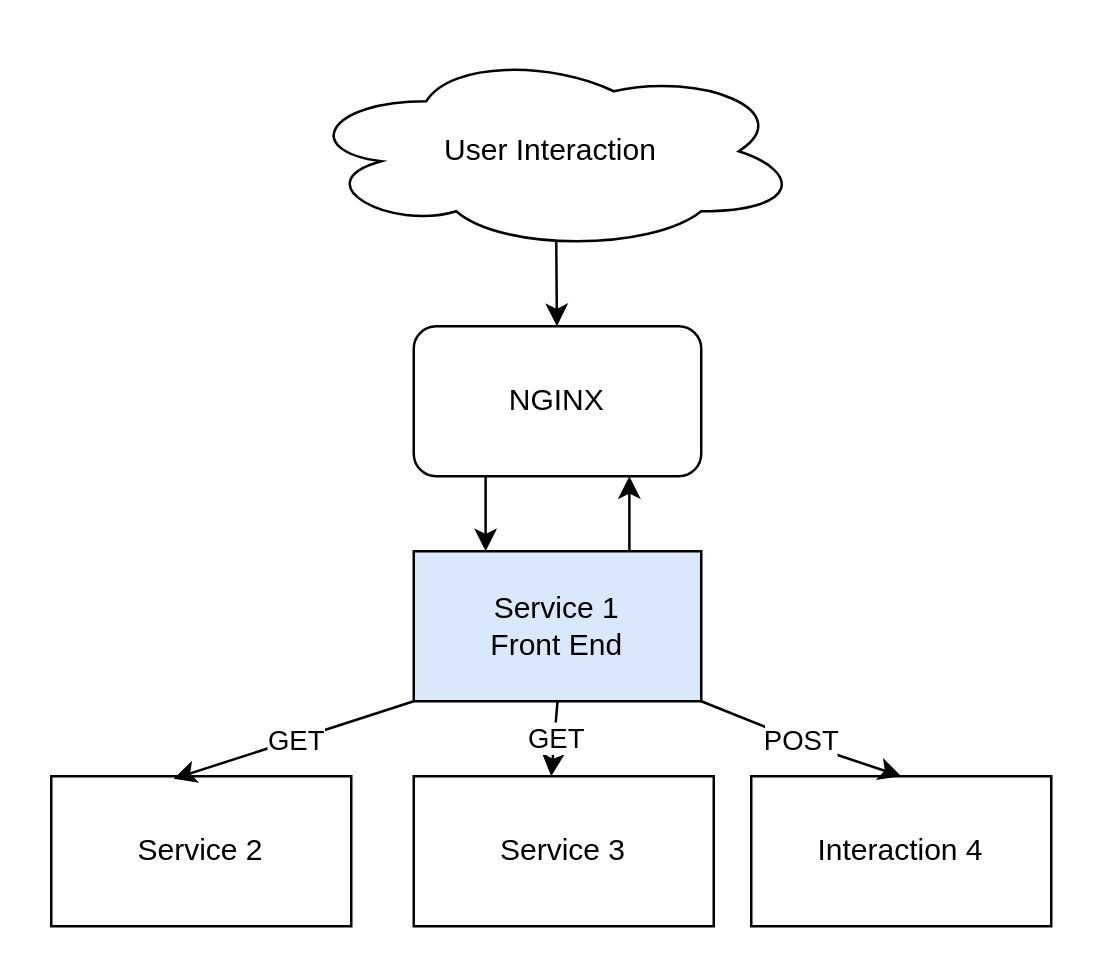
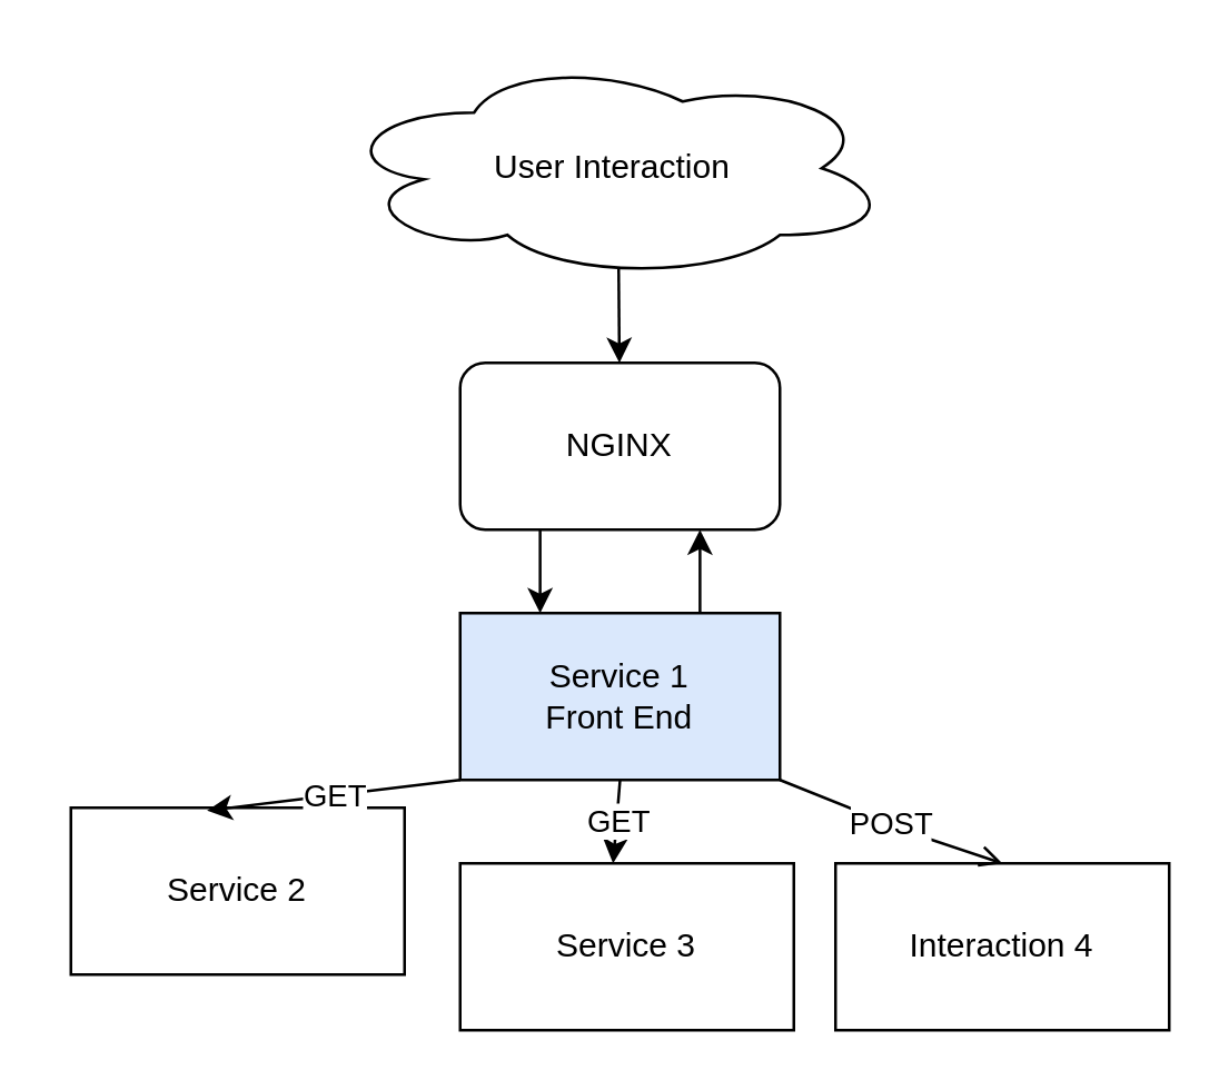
- <mxCell id="15" value="" style="endArrow=classic;html=1;rounded=0;exitX=1;exitY=1;exitDx=0;exitDy=0;entryX=0.5;entryY=0;entryDx=0;entryDy=0;" edge="1" parent="1" source="5" target="10"><mxGeometry relative="1" as="geometry"><mxPoint x="160" y="190" as="sourcePoint" /><mxPoint x="320" y="190" as="targetPoint" /><Array as="points"><mxPoint x="330" y="300" /></Array></mxGeometry></mxCell>
+ <mxCell id="15" value="" style="endArrow=open;html=1;rounded=0;exitX=1;exitY=1;exitDx=0;exitDy=0;entryX=0.5;entryY=0;entryDx=0;entryDy=0;" edge="1" parent="1" source="5" target="10"><mxGeometry relative="1" as="geometry"><mxPoint x="160" y="190" as="sourcePoint" /><mxPoint x="320" y="190" as="targetPoint" /><Array as="points"><mxPoint x="330" y="300" /></Array></mxGeometry></mxCell>
- <mxCell id="8" value="Service 2" style="rounded=0;whiteSpace=wrap;html=1;" vertex="1" parent="1"><mxGeometry x="20" y="310" width="120" height="60" as="geometry" /></mxCell>
+ <mxCell id="8" value="Service 2" style="rounded=0;whiteSpace=wrap;html=1;" vertex="1" parent="1"><mxGeometry x="25" y="290" width="120" height="60" as="geometry" /></mxCell>
